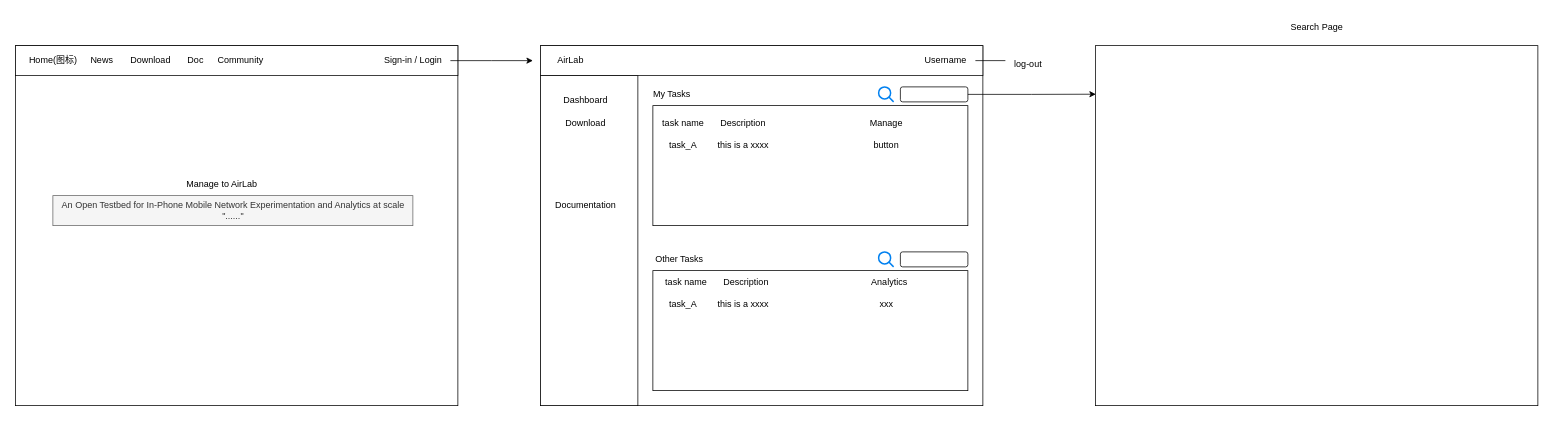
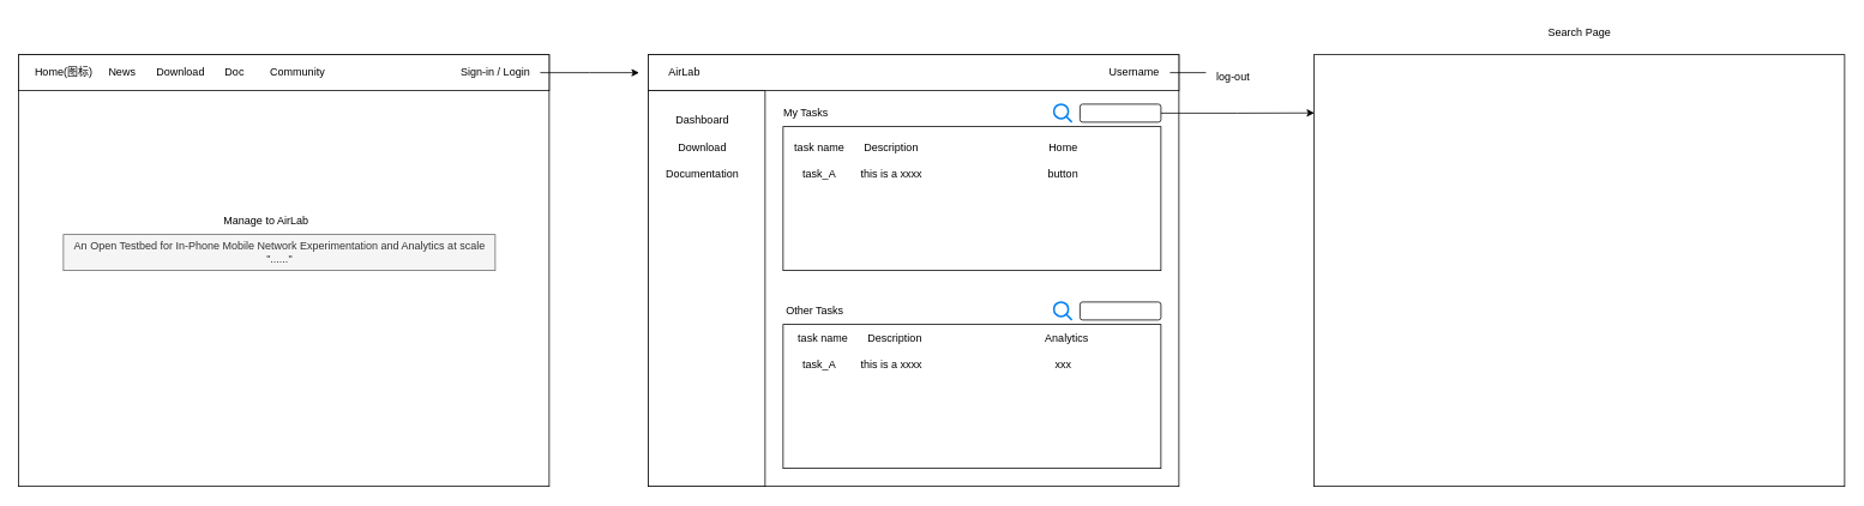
- <mxCell id="10" value="Community" style="text;html=1;align=center;verticalAlign=middle;resizable=0;points=[];autosize=1;strokeColor=none;fillColor=none;" parent="1" vertex="1"><mxGeometry x="280" y="65" width="80" height="30" as="geometry" /></mxCell>
+ <mxCell id="10" value="Community" style="text;html=1;align=center;verticalAlign=middle;resizable=0;points=[];autosize=1;strokeColor=none;fillColor=none;" parent="1" vertex="1"><mxGeometry x="290" y="65" width="80" height="30" as="geometry" /></mxCell>
- <mxCell id="29" value="Manage" style="text;html=1;align=center;verticalAlign=middle;resizable=0;points=[];autosize=1;strokeColor=none;fillColor=none;" vertex="1" parent="1"><mxGeometry x="1146" y="148" width="70" height="30" as="geometry" /></mxCell>
+ <mxCell id="29" value="Home" style="text;html=1;align=center;verticalAlign=middle;resizable=0;points=[];autosize=1;strokeColor=none;fillColor=none;" vertex="1" parent="1"><mxGeometry x="1146" y="148" width="70" height="30" as="geometry" /></mxCell>
- <mxCell id="22" value="Documentation" style="text;html=1;align=center;verticalAlign=middle;resizable=0;points=[];autosize=1;strokeColor=none;fillColor=none;" vertex="1" parent="1"><mxGeometry x="730" y="258" width="100" height="30" as="geometry" /></mxCell>
+ <mxCell id="22" value="Documentation" style="text;html=1;align=center;verticalAlign=middle;resizable=0;points=[];autosize=1;strokeColor=none;fillColor=none;" vertex="1" parent="1"><mxGeometry x="730" y="178" width="100" height="30" as="geometry" /></mxCell>
